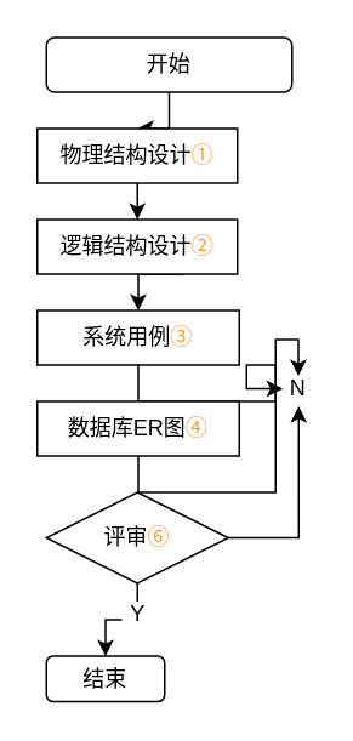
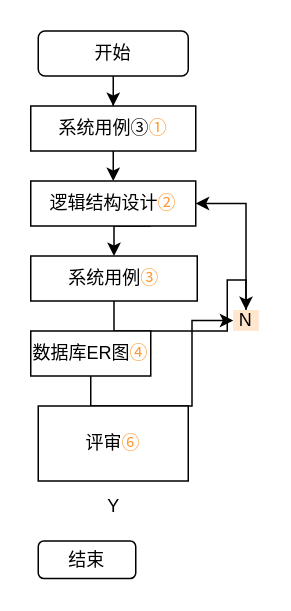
- <mxCell id="3" value="开始" style="rounded=1;whiteSpace=wrap;html=1;" vertex="1" parent="1"><mxGeometry x="25" y="20" width="135" height="30" as="geometry" /></mxCell>
+ <mxCell id="3" value="开始" style="rounded=1;whiteSpace=wrap;html=1;" vertex="1" parent="1"><mxGeometry x="25" y="20" width="100" height="30" as="geometry" /></mxCell>
- <mxCell id="5" value="物理结构设计&lt;font color=&quot;#ff9933&quot;&gt;①&lt;/font&gt;" style="rounded=0;whiteSpace=wrap;html=1;" vertex="1" parent="1"><mxGeometry x="20" y="70" width="110" height="30" as="geometry" /></mxCell>
+ <mxCell id="5" value="系统用例③&lt;font color=&quot;#ff9933&quot;&gt;①&lt;/font&gt;" style="rounded=0;whiteSpace=wrap;html=1;" vertex="1" parent="1"><mxGeometry x="20" y="70" width="110" height="30" as="geometry" /></mxCell>
+ <mxCell id="13" style="rounded=0;orthogonalLoop=1;jettySize=auto;html=1;exitX=0.5;exitY=0;exitDx=0;exitDy=0;entryX=1;entryY=0.5;entryDx=0;entryDy=0;edgeStyle=orthogonalEdgeStyle;" edge="1" parent="1" source="18" target="7"><mxGeometry relative="1" as="geometry" /></mxCell>
- <mxCell id="18" value="N" style="whiteSpace=wrap;html=1;strokeColor=none;" vertex="1" parent="1"><mxGeometry x="155" y="206" width="17" height="14" as="geometry" /></mxCell>
+ <mxCell id="18" value="N" style="whiteSpace=wrap;html=1;strokeColor=none;fillColor=#ffe6cc;" vertex="1" parent="1"><mxGeometry x="155" y="206" width="17" height="14" as="geometry" /></mxCell>
- <mxCell id="11" value="数据库ER图&lt;font color=&quot;#ff9933&quot;&gt;④&lt;/font&gt;" style="rounded=0;whiteSpace=wrap;html=1;" vertex="1" parent="1"><mxGeometry x="20" y="220" width="111" height="30" as="geometry" /></mxCell>
+ <mxCell id="11" value="数据库ER图&lt;font color=&quot;#ff9933&quot;&gt;④&lt;/font&gt;" style="rounded=0;whiteSpace=wrap;html=1;" vertex="1" parent="1"><mxGeometry x="20" y="220" width="80" height="30" as="geometry" /></mxCell>
- <mxCell id="14" style="edgeStyle=orthogonalEdgeStyle;rounded=0;orthogonalLoop=1;jettySize=auto;html=1;exitX=1;exitY=0.5;exitDx=0;exitDy=0;entryX=0.51;entryY=1.19;entryDx=0;entryDy=0;entryPerimeter=0;" edge="1" parent="1" source="15" target="18"><mxGeometry relative="1" as="geometry" /></mxCell>
- <mxCell id="15" value="评审&lt;span style=&quot;color: rgb(255 , 153 , 51)&quot;&gt;⑥&lt;/span&gt;" style="rhombus;whiteSpace=wrap;html=1;" vertex="1" parent="1"><mxGeometry x="25" y="270" width="100" height="50" as="geometry" /></mxCell>
+ <mxCell id="15" value="评审&lt;span style=&quot;color: rgb(255 , 153 , 51)&quot;&gt;⑥&lt;/span&gt;" style="whiteSpace=wrap;html=1;rounded=0;" vertex="1" parent="1"><mxGeometry x="25" y="270" width="100" height="50" as="geometry" /></mxCell>
- <mxCell id="12" style="edgeStyle=orthogonalEdgeStyle;rounded=0;orthogonalLoop=1;jettySize=auto;html=1;exitX=0.5;exitY=1;exitDx=0;exitDy=0;entryX=0.5;entryY=0;entryDx=0;entryDy=0;" edge="1" parent="1" source="15" target="16"><mxGeometry relative="1" as="geometry" /></mxCell>
